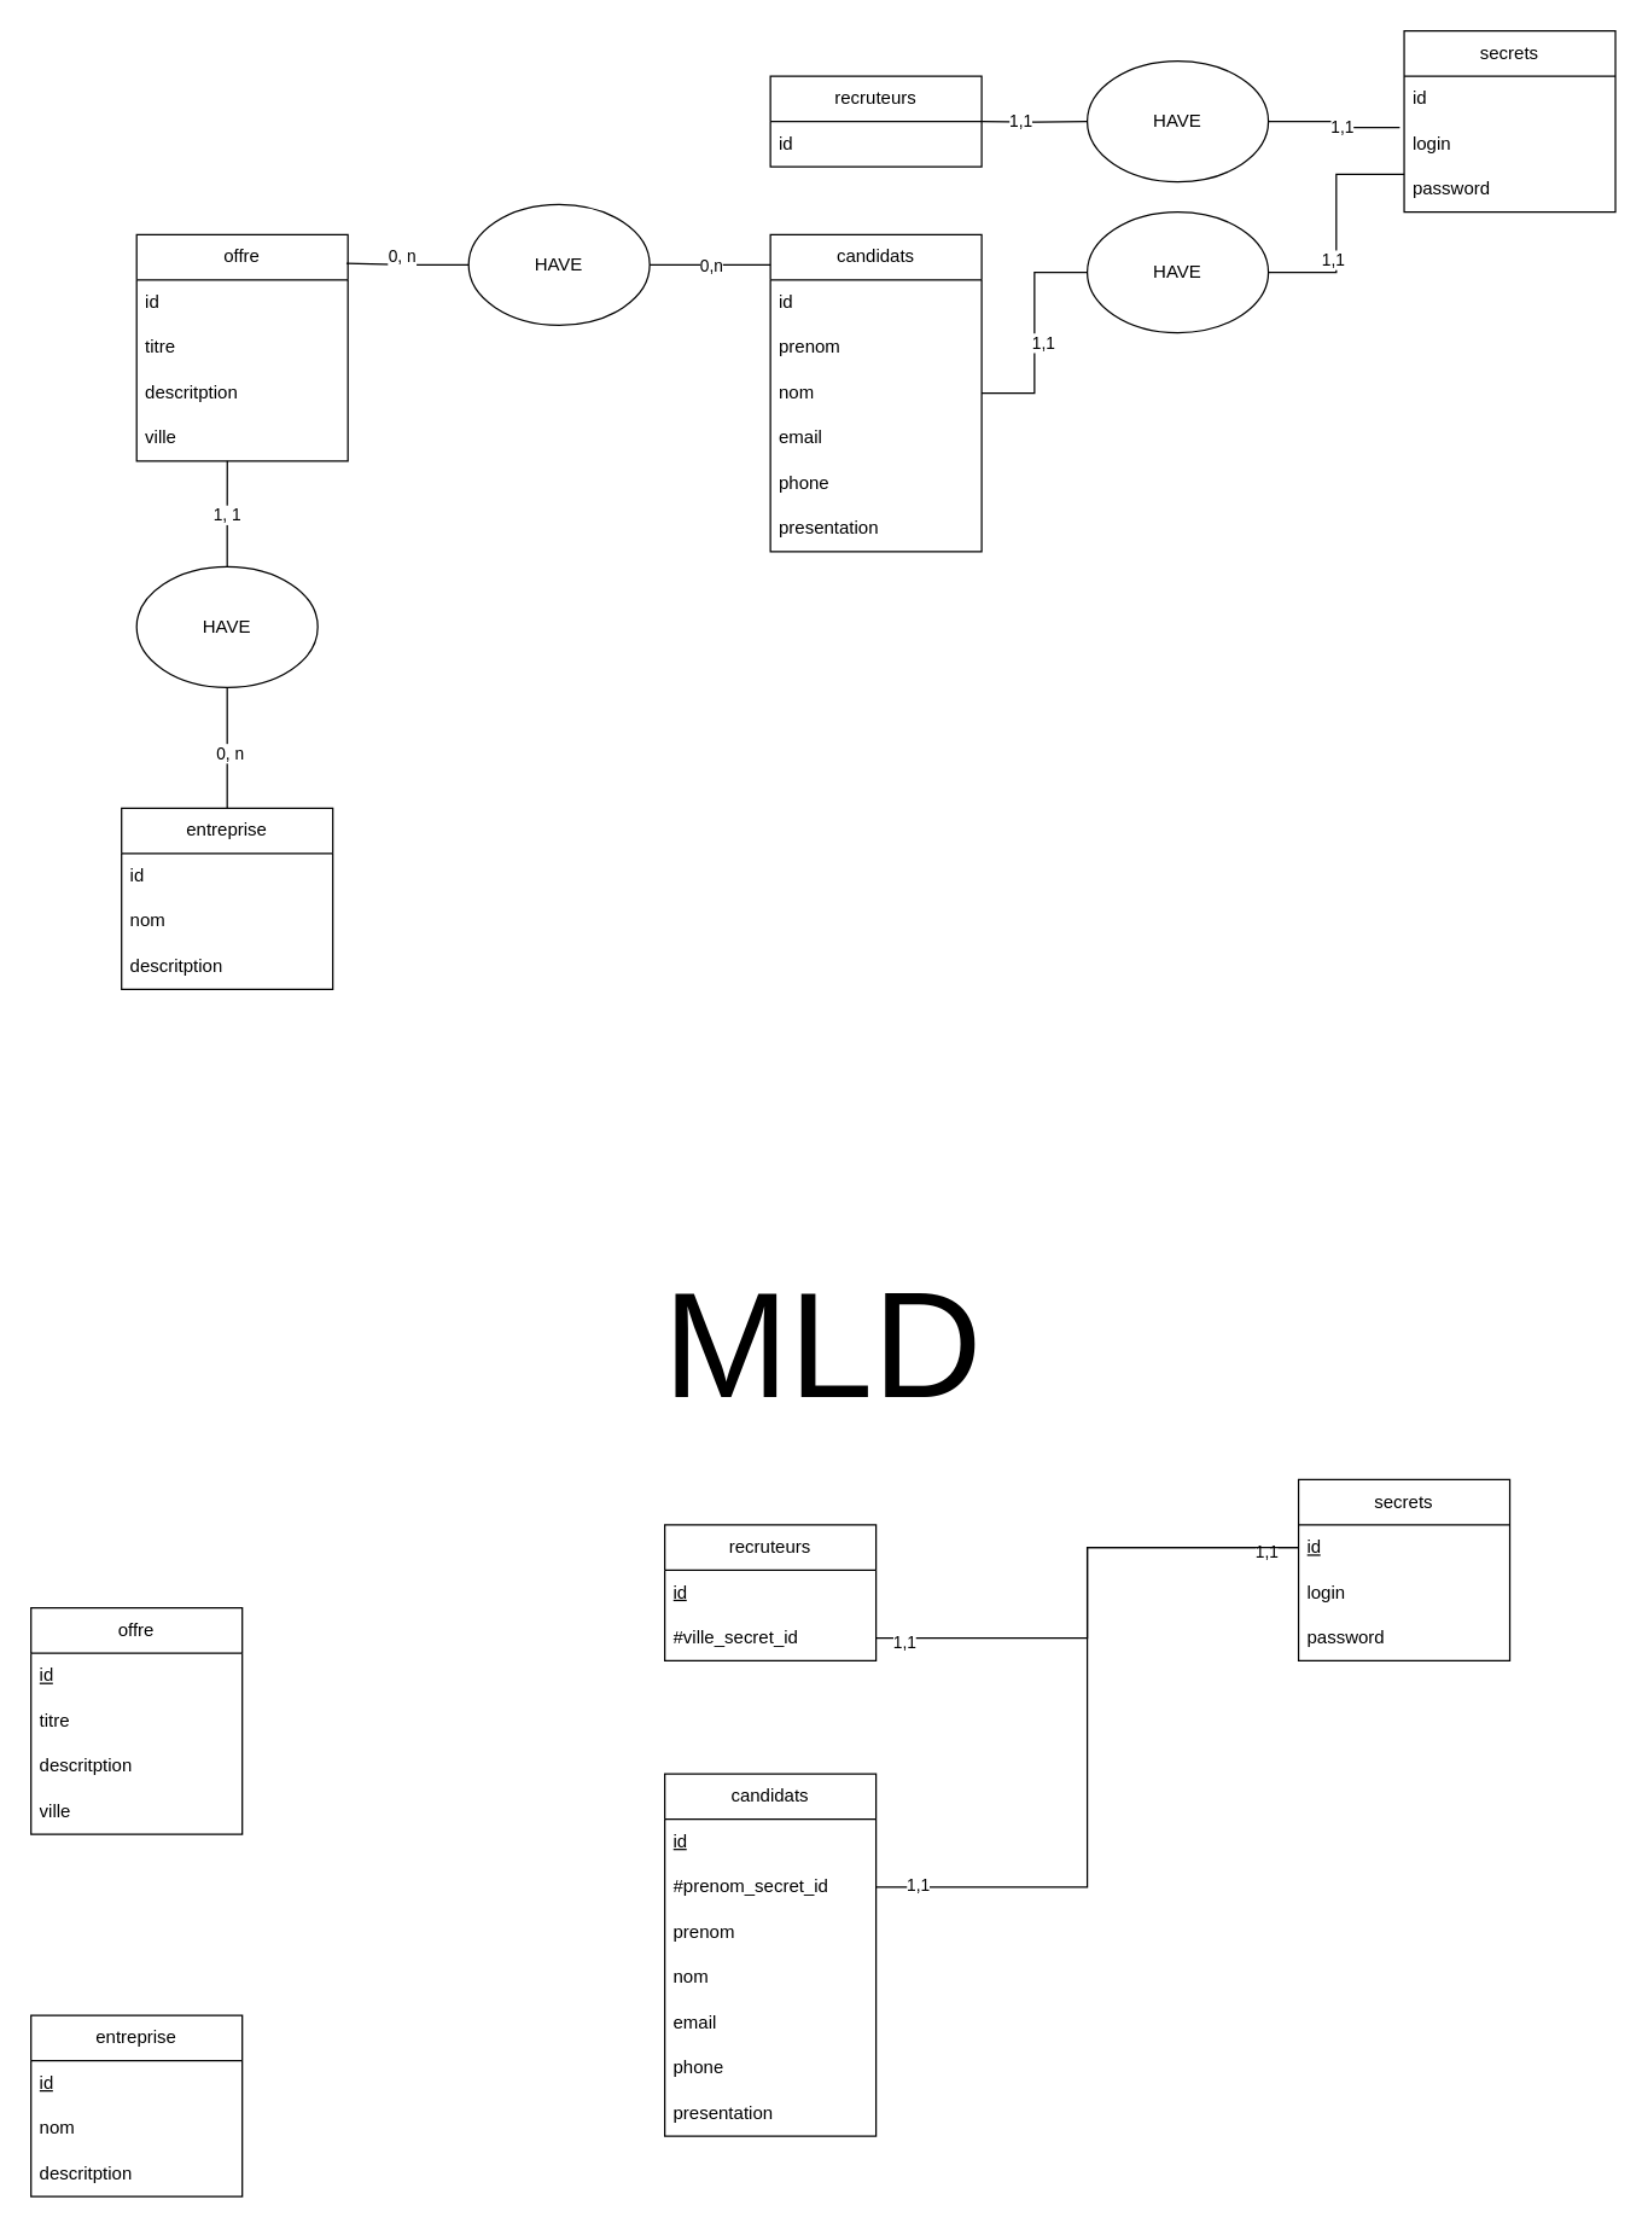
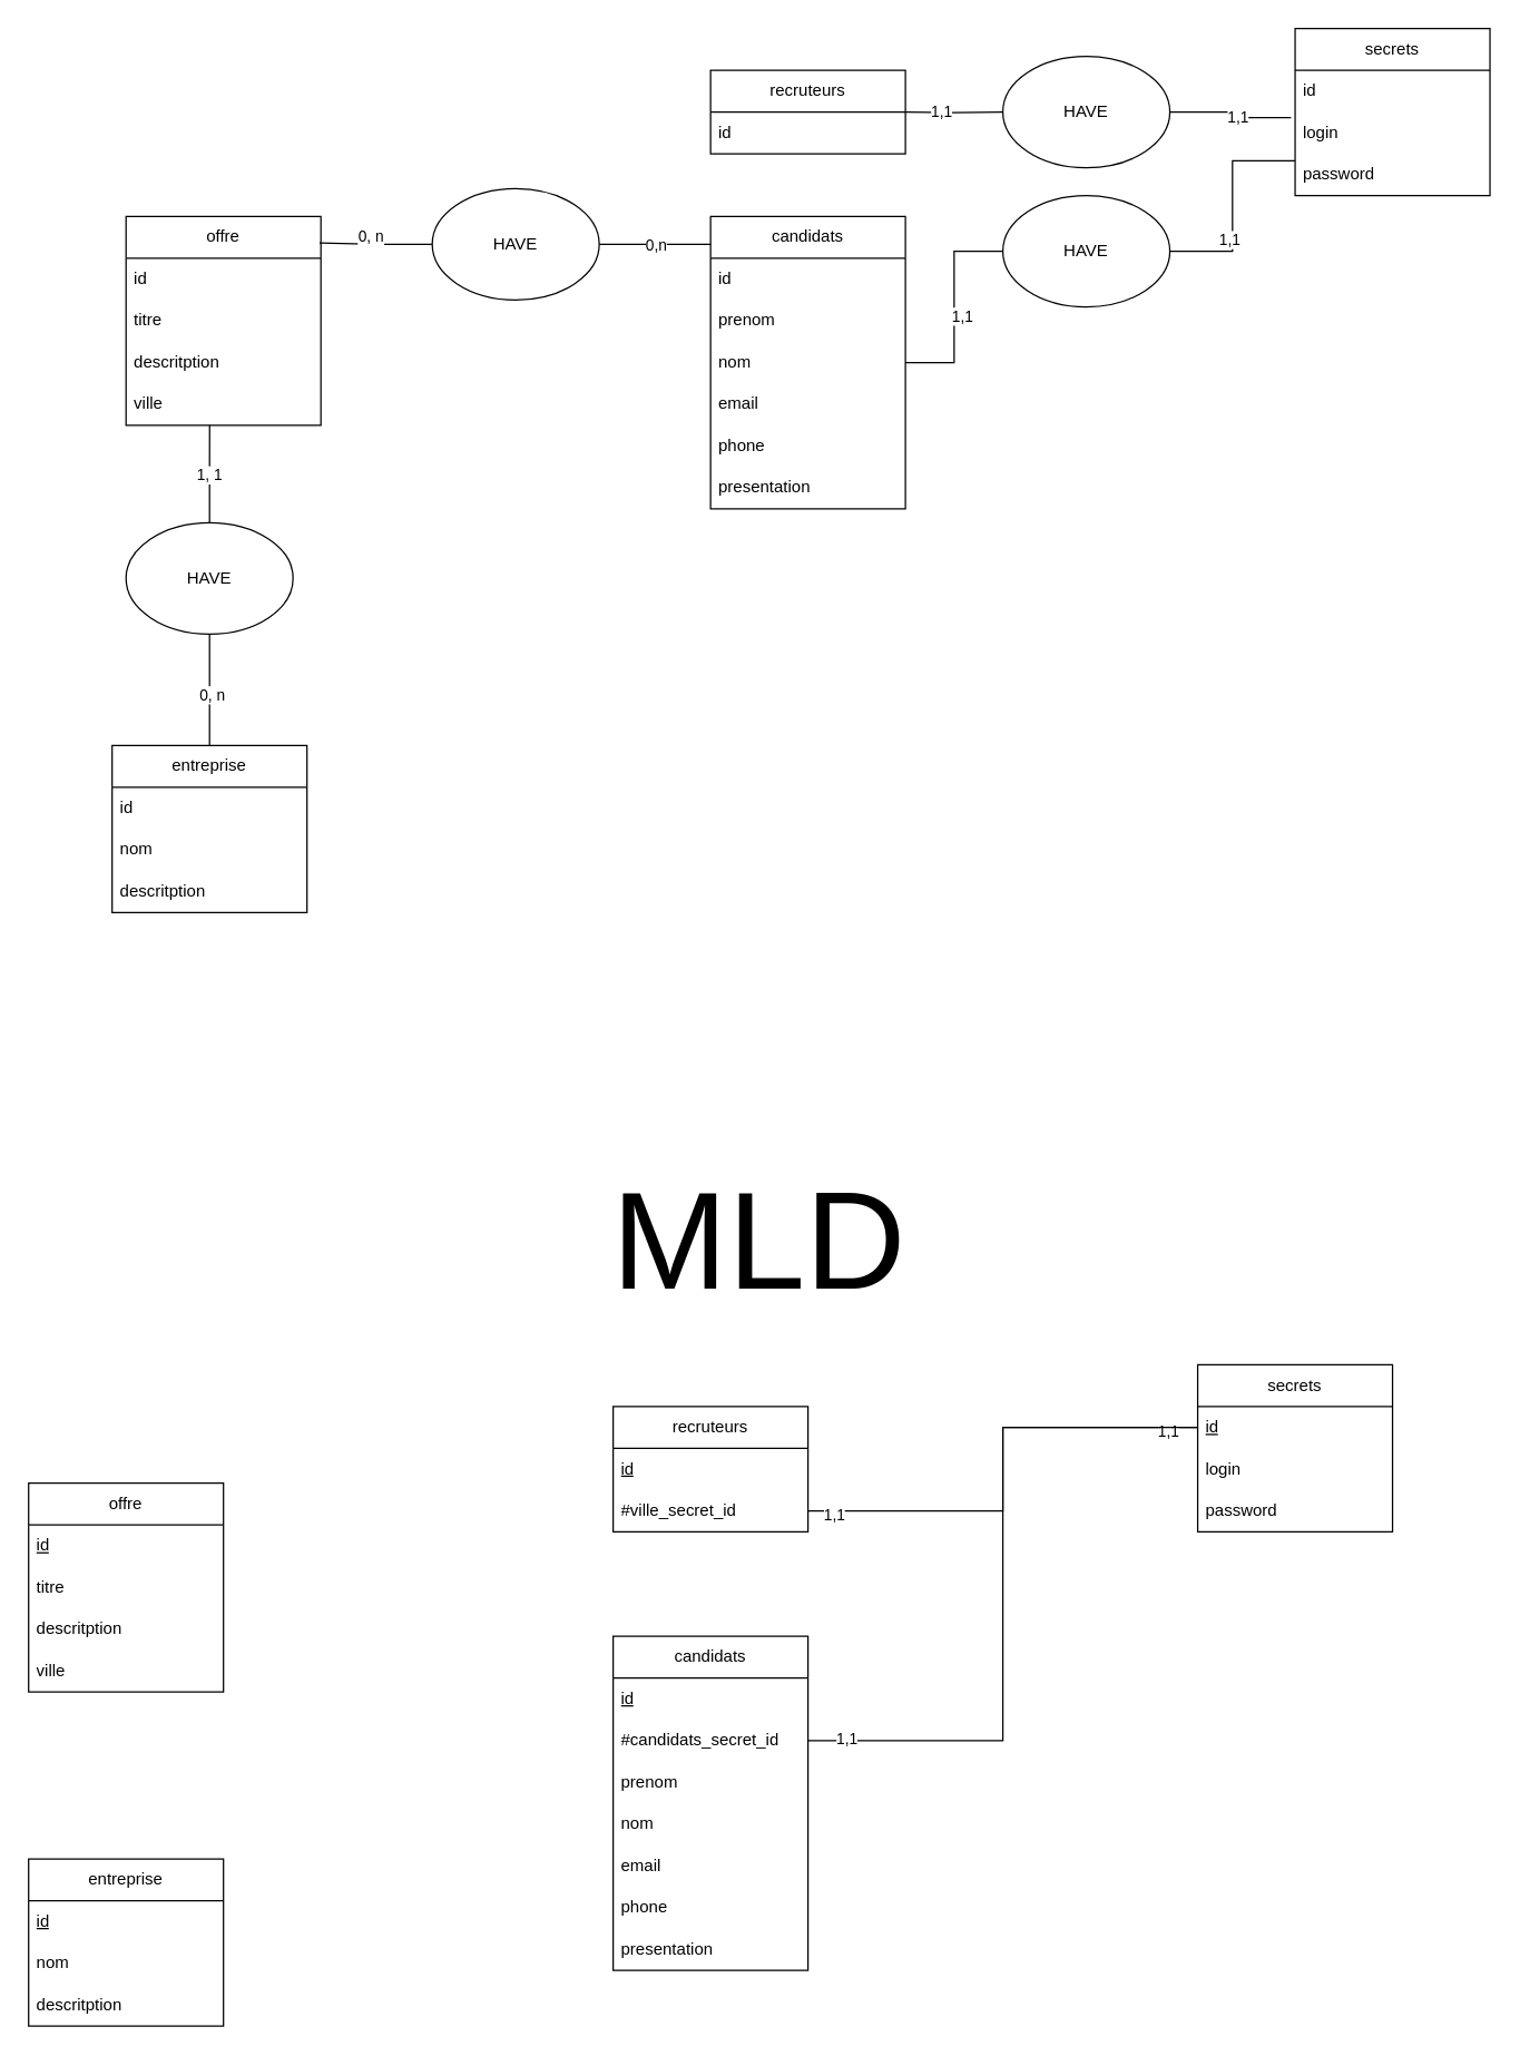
- <mxCell id="49" value="#prenom_secret_id" style="text;strokeColor=none;fillColor=none;align=left;verticalAlign=middle;spacingLeft=4;spacingRight=4;overflow=hidden;points=[[0,0.5],[1,0.5]];portConstraint=eastwest;rotatable=0;whiteSpace=wrap;html=1;" vertex="1" parent="47"><mxGeometry y="60" width="140" height="30" as="geometry" /></mxCell>
+ <mxCell id="49" value="#candidats_secret_id" style="text;strokeColor=none;fillColor=none;align=left;verticalAlign=middle;spacingLeft=4;spacingRight=4;overflow=hidden;points=[[0,0.5],[1,0.5]];portConstraint=eastwest;rotatable=0;whiteSpace=wrap;html=1;" vertex="1" parent="47"><mxGeometry y="60" width="140" height="30" as="geometry" /></mxCell>
